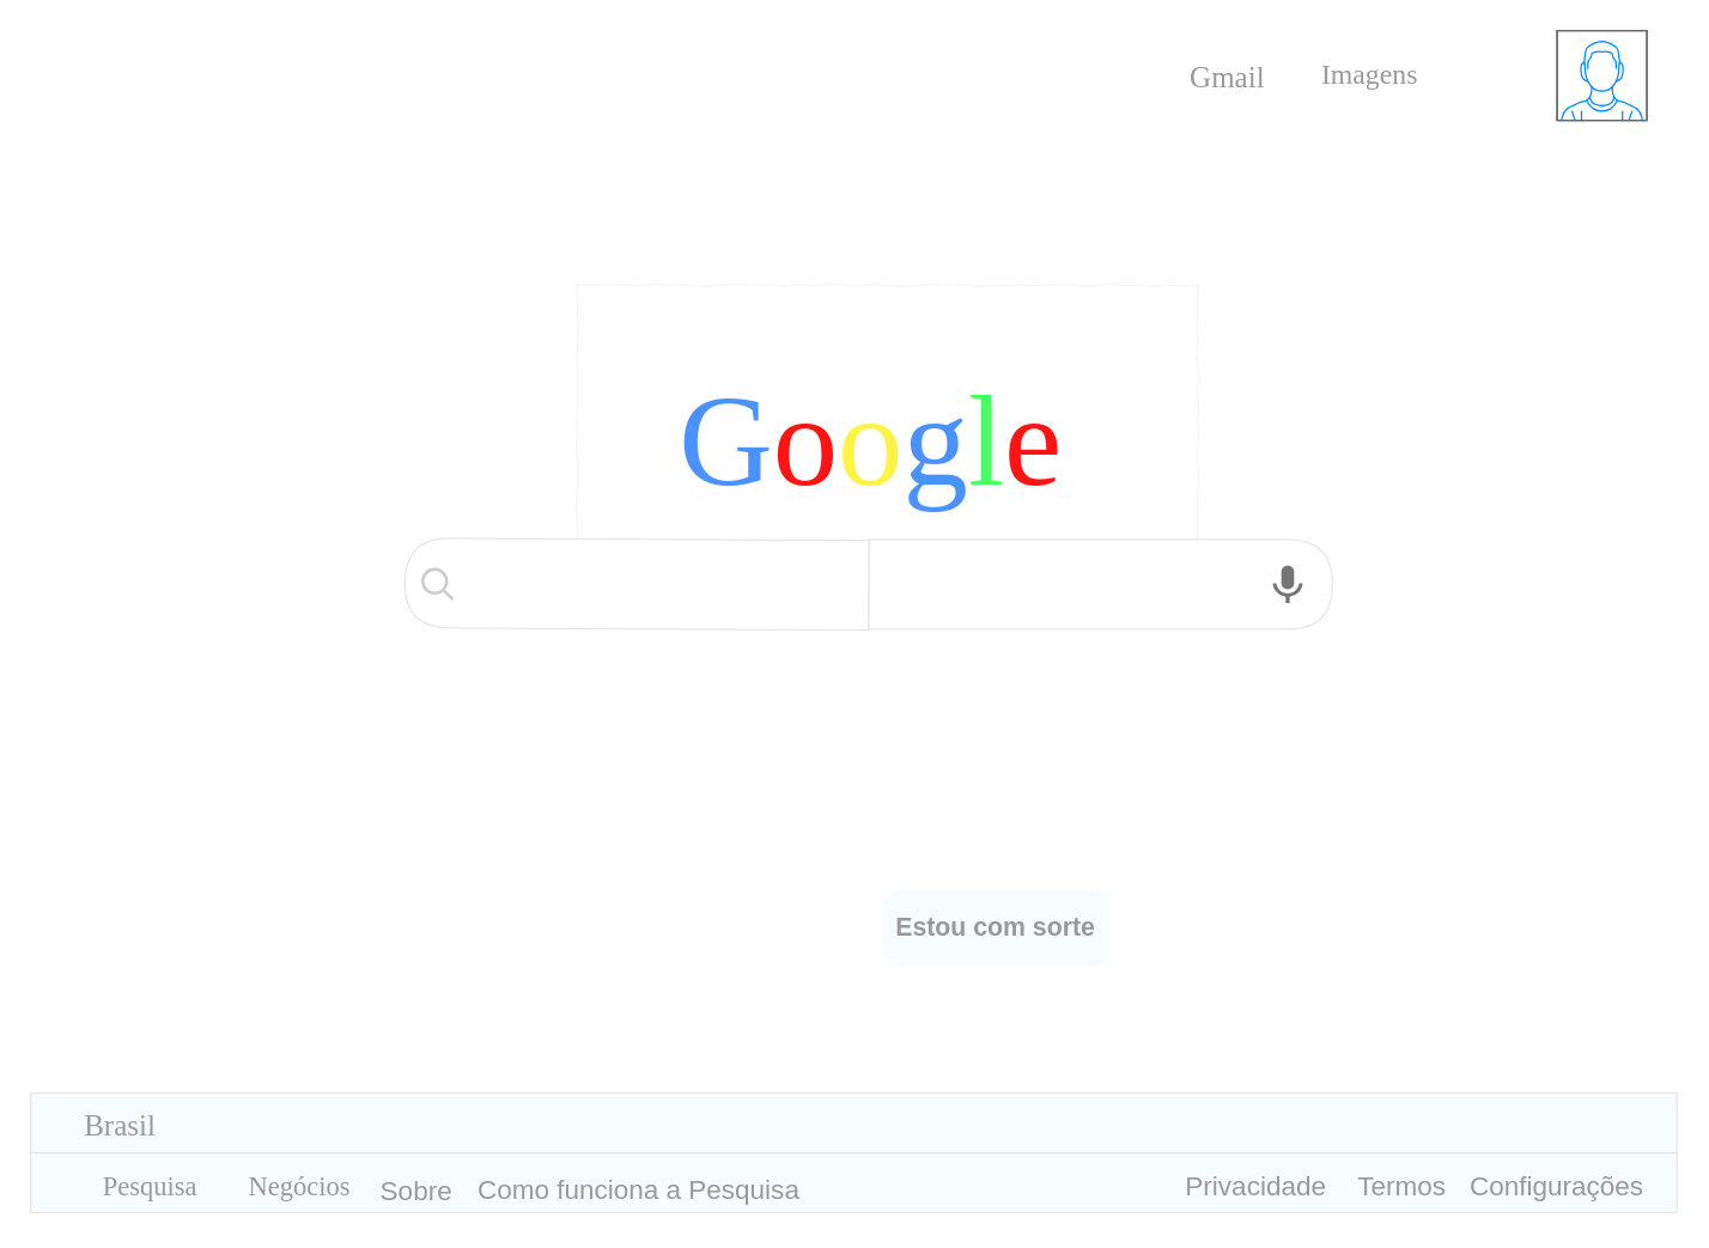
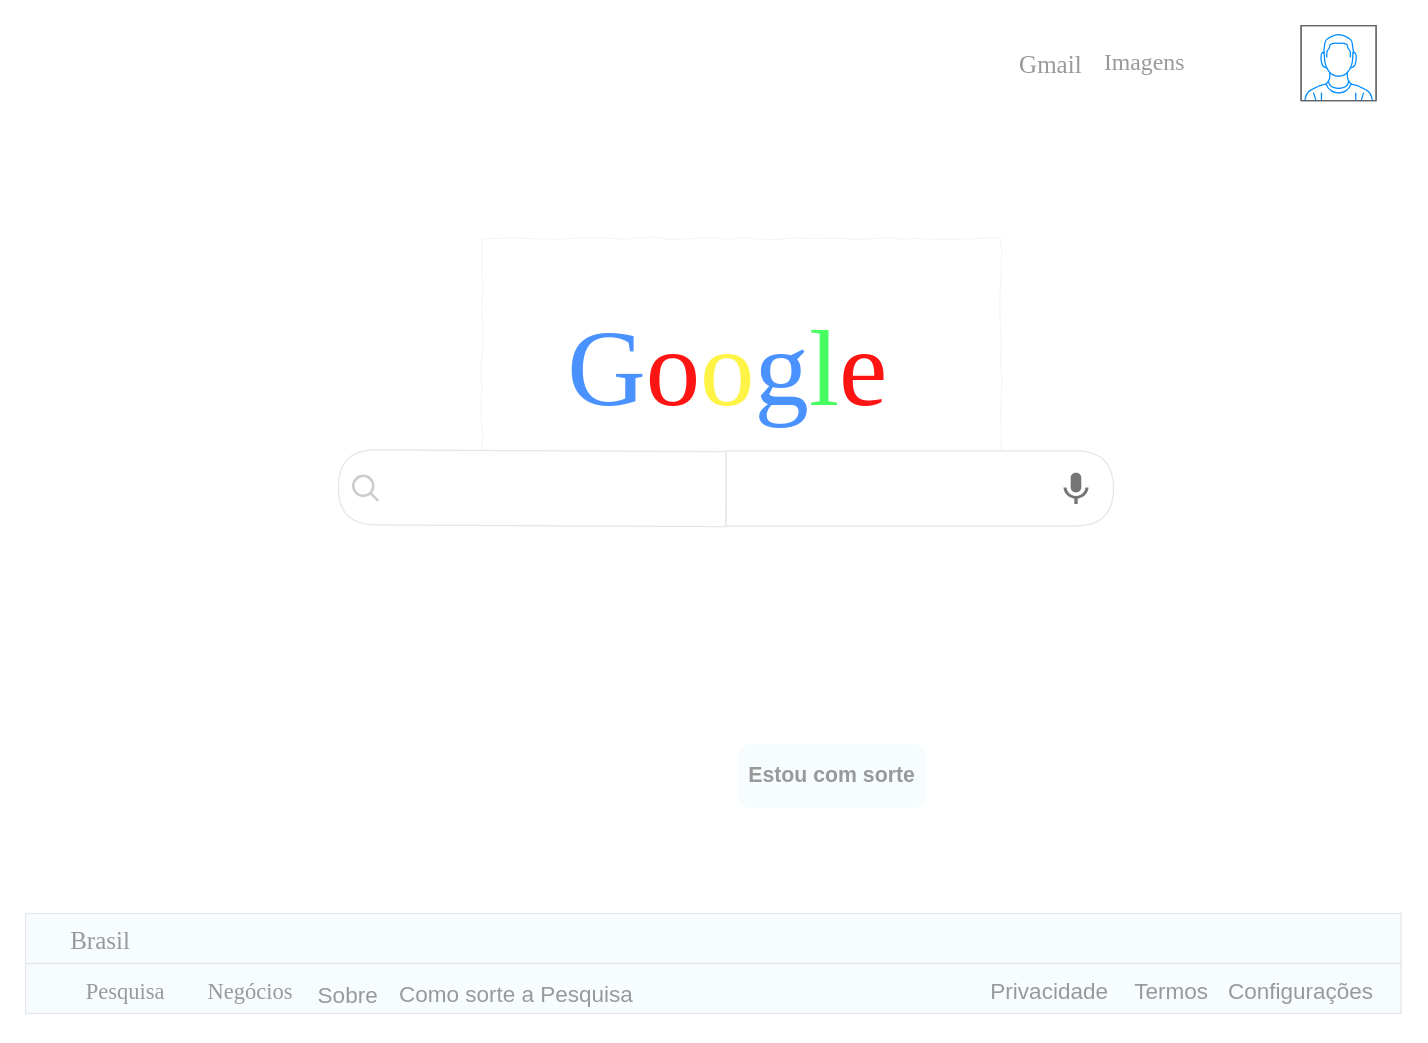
- <mxCell id="4" value="Gmail" style="text;html=1;strokeColor=none;fillColor=none;align=center;verticalAlign=middle;whiteSpace=wrap;rounded=0;shadow=0;sketch=0;fontFamily=Sans-Serif Product Sans;fontSize=20;fontColor=#999999;" vertex="1" parent="1"><mxGeometry x="800" y="40" width="40" height="20" as="geometry" /></mxCell>
+ <mxCell id="4" value="Gmail" style="text;html=1;strokeColor=none;fillColor=none;align=center;verticalAlign=middle;whiteSpace=wrap;rounded=0;shadow=0;sketch=0;fontFamily=Sans-Serif Product Sans;fontSize=20;fontColor=#999999;" vertex="1" parent="1"><mxGeometry x="820" y="40" width="40" height="20" as="geometry" /></mxCell>
- <mxCell id="12" value="&lt;span style=&quot;font-family: helvetica, arial, sans-serif; font-style: normal; font-weight: 400; letter-spacing: normal; text-align: center; text-indent: 0px; text-transform: none; word-spacing: 0px; display: inline; float: none;&quot;&gt;&lt;font style=&quot;font-size: 18px&quot;&gt;Como funciona a Pesquisa&lt;/font&gt;&lt;/span&gt;" style="text;whiteSpace=wrap;html=1;fontSize=87;fontFamily=Sans-Serif Product Sans;fontColor=#999999;" vertex="1" parent="1"><mxGeometry x="317" y="712" width="220" height="100" as="geometry" /></mxCell>
+ <mxCell id="12" value="&lt;span style=&quot;font-family: helvetica, arial, sans-serif; font-style: normal; font-weight: 400; letter-spacing: normal; text-align: center; text-indent: 0px; text-transform: none; word-spacing: 0px; display: inline; float: none;&quot;&gt;&lt;font style=&quot;font-size: 18px&quot;&gt;Como sorte a Pesquisa&lt;/font&gt;&lt;/span&gt;" style="text;whiteSpace=wrap;html=1;fontSize=87;fontFamily=Sans-Serif Product Sans;fontColor=#999999;" vertex="1" parent="1"><mxGeometry x="317" y="712" width="220" height="100" as="geometry" /></mxCell>
